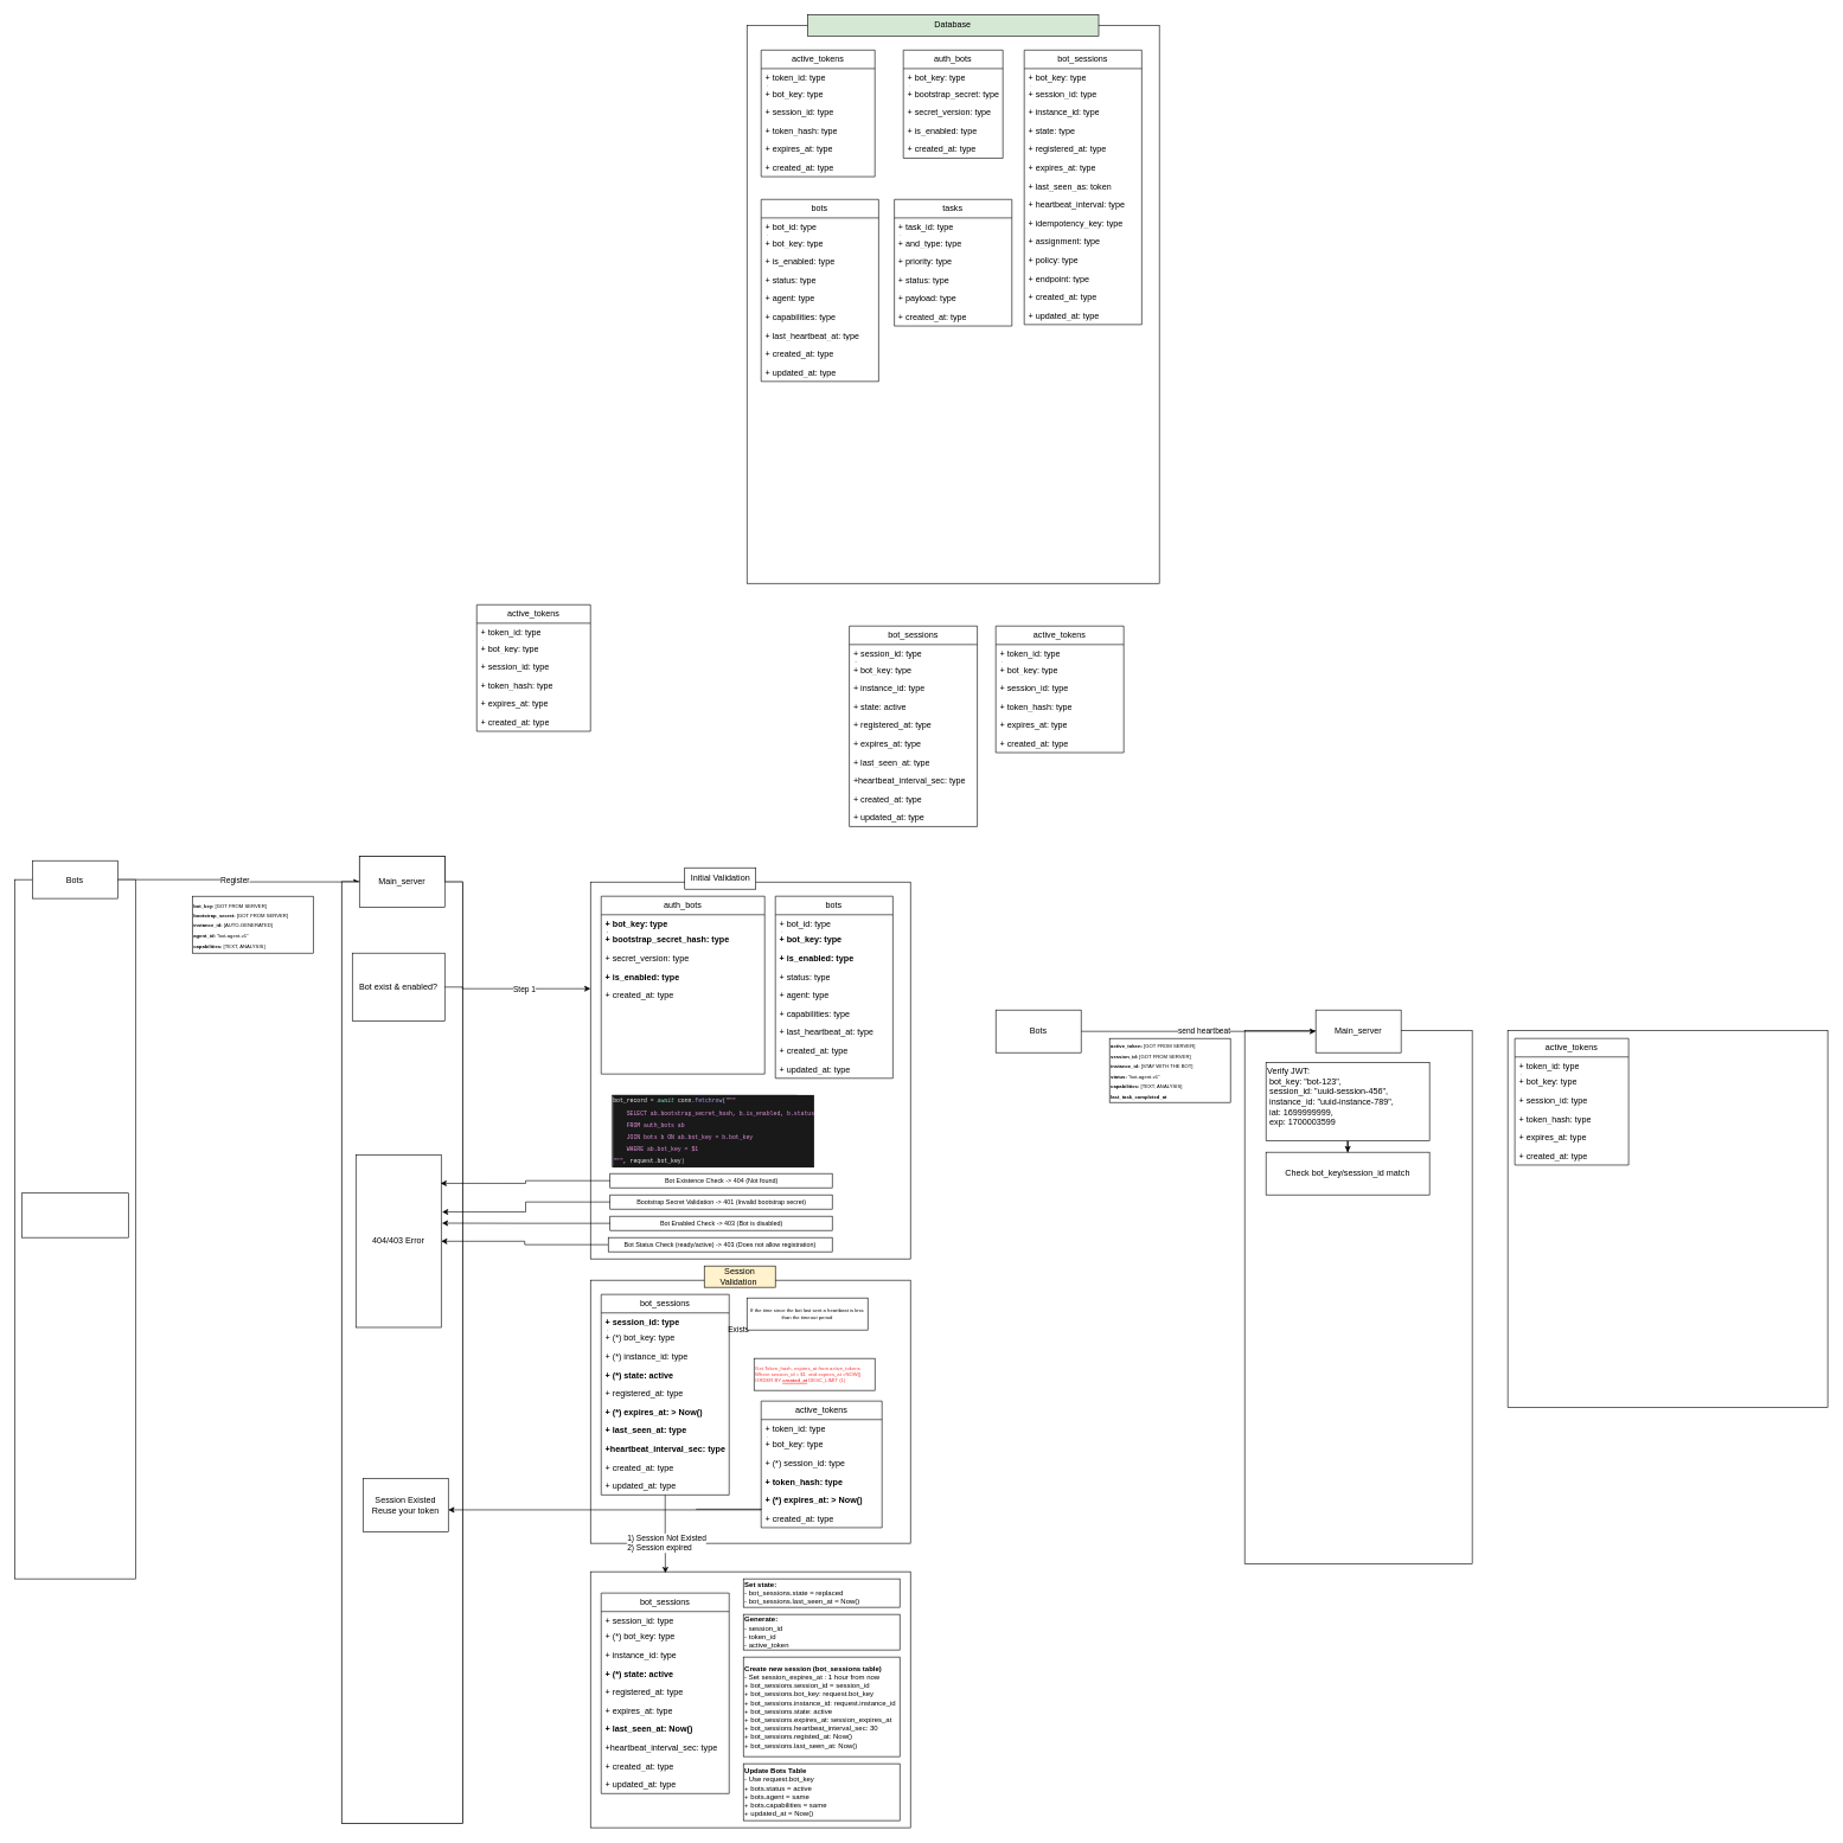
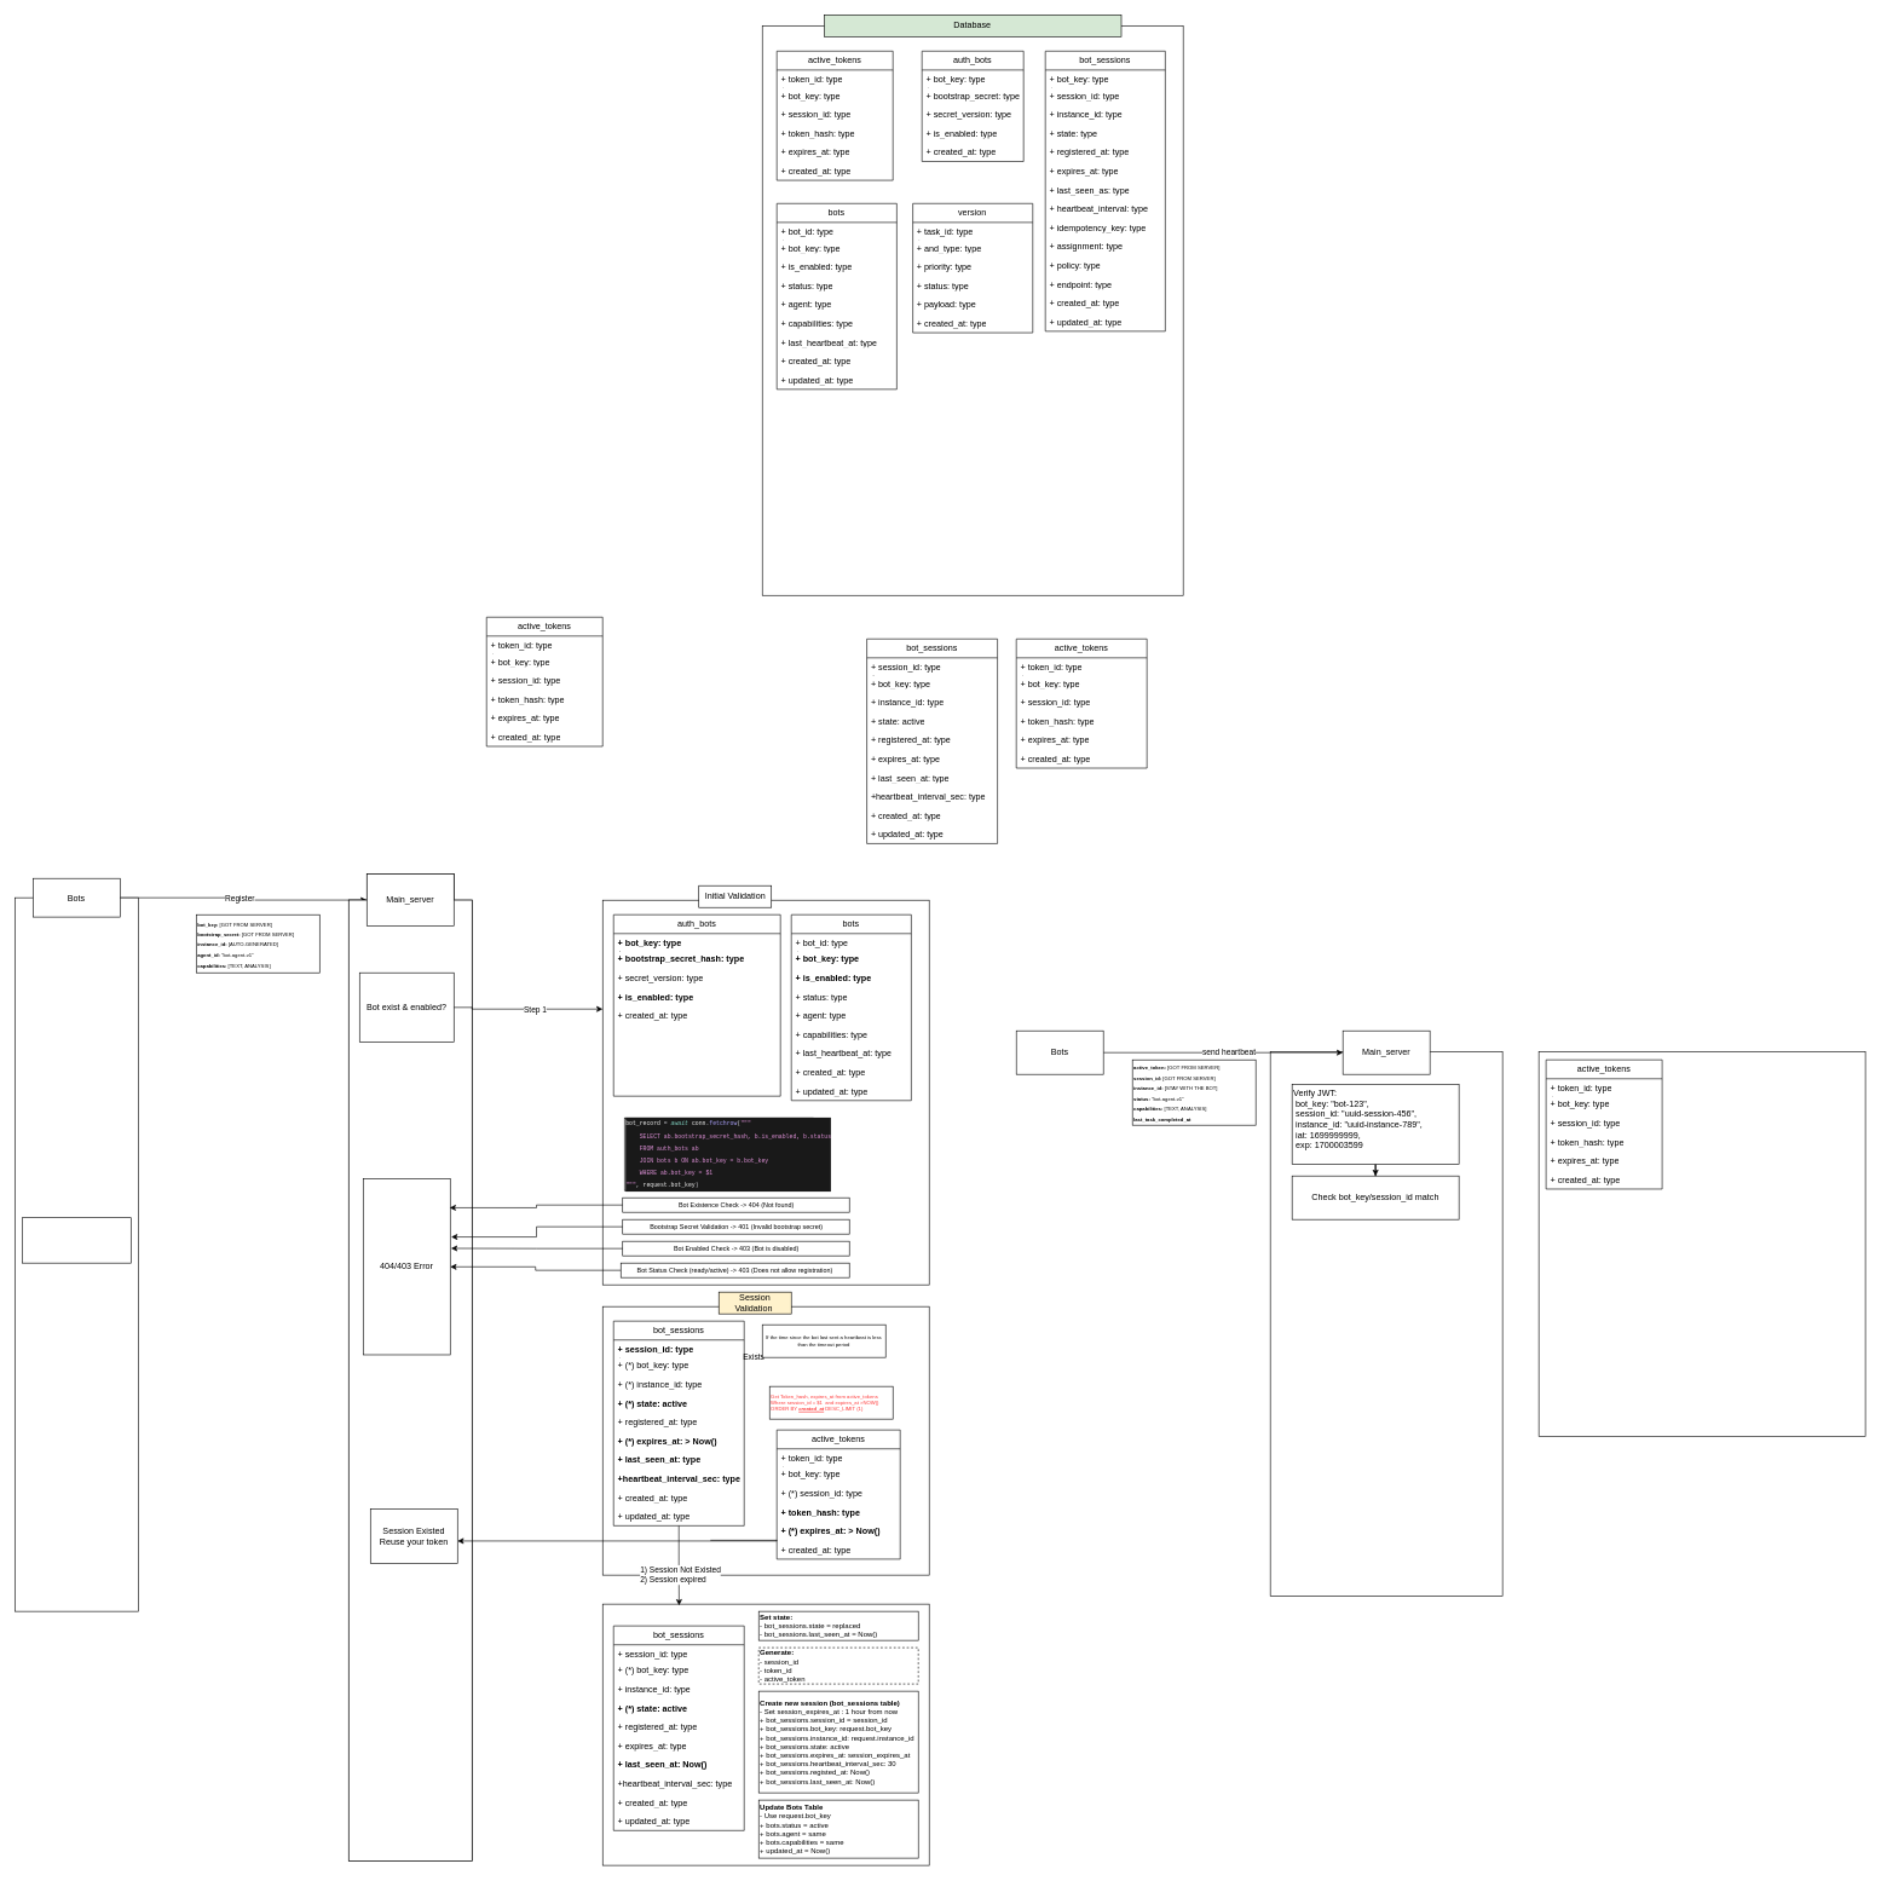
- <mxCell id="46" value="+ last_seen_as: token" style="text;strokeColor=none;fillColor=none;align=left;verticalAlign=top;spacingLeft=4;spacingRight=4;overflow=hidden;rotatable=0;points=[[0,0.5],[1,0.5]];portConstraint=eastwest;whiteSpace=wrap;html=1;" vertex="1" parent="39"><mxGeometry y="178" width="165.29" height="26" as="geometry" /></mxCell>
+ <mxCell id="46" value="+ last_seen_as: type" style="text;strokeColor=none;fillColor=none;align=left;verticalAlign=top;spacingLeft=4;spacingRight=4;overflow=hidden;rotatable=0;points=[[0,0.5],[1,0.5]];portConstraint=eastwest;whiteSpace=wrap;html=1;" vertex="1" parent="39"><mxGeometry y="178" width="165.29" height="26" as="geometry" /></mxCell>
- <mxCell id="64" value="tasks" style="swimlane;fontStyle=0;childLayout=stackLayout;horizontal=1;startSize=26;fillColor=none;horizontalStack=0;resizeParent=1;resizeParentMax=0;resizeLast=0;collapsible=1;marginBottom=0;whiteSpace=wrap;html=1;" vertex="1" parent="23"><mxGeometry x="207.36" y="260" width="165.29" height="178" as="geometry"><mxRectangle x="80" y="590" width="110" height="30" as="alternateBounds" /></mxGeometry></mxCell>
+ <mxCell id="64" value="version" style="swimlane;fontStyle=0;childLayout=stackLayout;horizontal=1;startSize=26;fillColor=none;horizontalStack=0;resizeParent=1;resizeParentMax=0;resizeLast=0;collapsible=1;marginBottom=0;whiteSpace=wrap;html=1;" vertex="1" parent="23"><mxGeometry x="207.36" y="260" width="165.29" height="178" as="geometry"><mxRectangle x="80" y="590" width="110" height="30" as="alternateBounds" /></mxGeometry></mxCell>
- <mxCell id="163" value="&lt;font style=&quot;font-size: 10px;&quot;&gt;&lt;b&gt;Generate:&lt;/b&gt;&lt;br&gt;- session_id&lt;/font&gt;&lt;div&gt;&lt;font style=&quot;font-size: 10px;&quot;&gt;- token_id&lt;/font&gt;&lt;/div&gt;&lt;div&gt;&lt;span style=&quot;font-size: 10px;&quot;&gt;- active_token&lt;/span&gt;&lt;/div&gt;" style="rounded=0;whiteSpace=wrap;html=1;fontSize=7;align=left;" vertex="1" parent="1"><mxGeometry x="1045" y="2270" width="220" height="50" as="geometry" /></mxCell>
+ <mxCell id="163" value="&lt;font style=&quot;font-size: 10px;&quot;&gt;&lt;b&gt;Generate:&lt;/b&gt;&lt;br&gt;- session_id&lt;/font&gt;&lt;div&gt;&lt;font style=&quot;font-size: 10px;&quot;&gt;- token_id&lt;/font&gt;&lt;/div&gt;&lt;div&gt;&lt;span style=&quot;font-size: 10px;&quot;&gt;- active_token&lt;/span&gt;&lt;/div&gt;" style="rounded=0;whiteSpace=wrap;html=1;fontSize=7;align=left;dashed=1;" vertex="1" parent="1"><mxGeometry x="1045" y="2270" width="220" height="50" as="geometry" /></mxCell>
